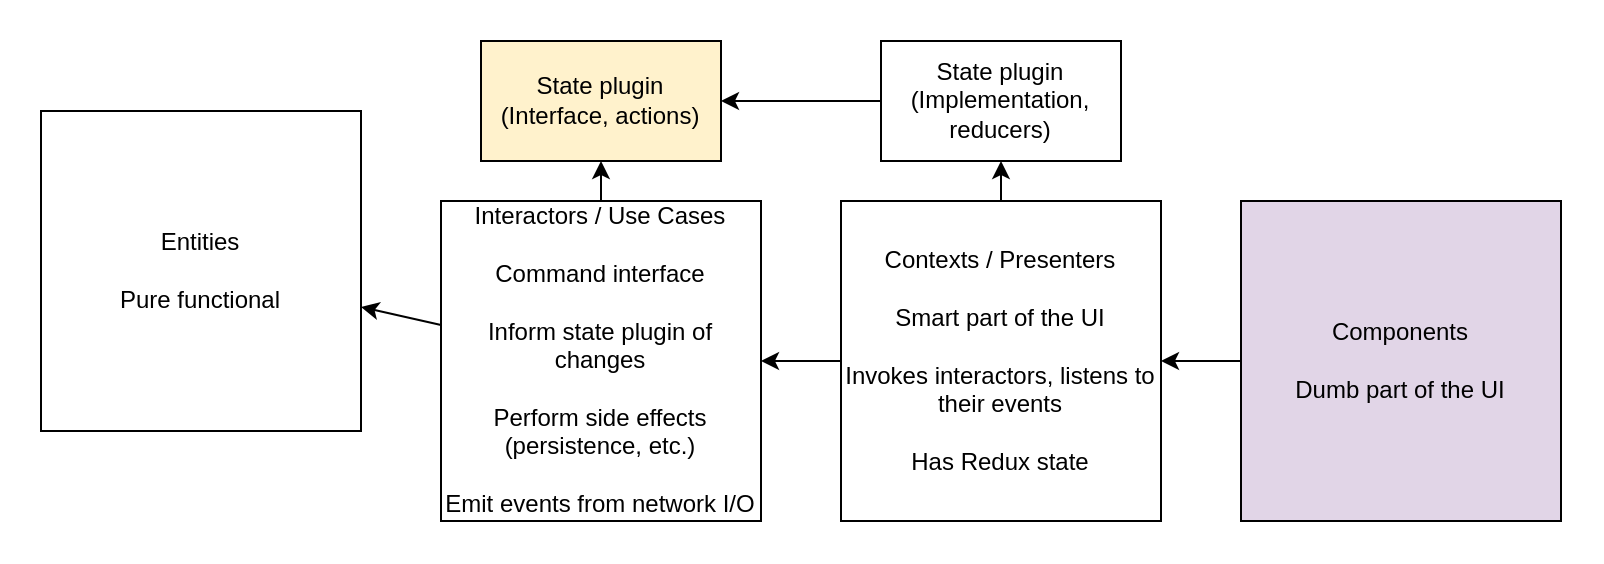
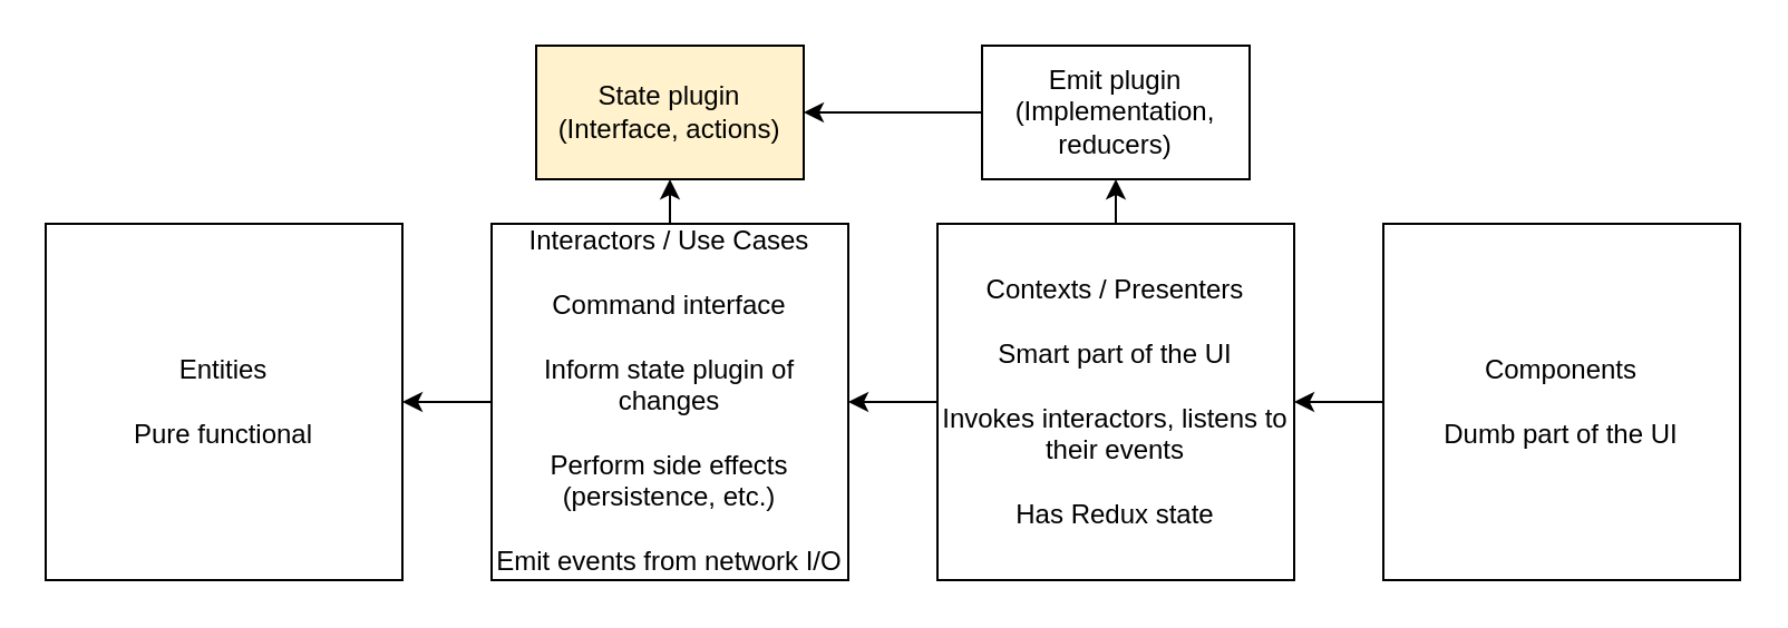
- <mxCell id="13" value="State plugin&lt;br&gt;(Implementation, reducers)" style="rounded=0;whiteSpace=wrap;html=1;" vertex="1" parent="1"><mxGeometry x="440" y="20" width="120" height="60" as="geometry" /></mxCell>
+ <mxCell id="13" value="Emit plugin&lt;br&gt;(Implementation, reducers)" style="rounded=0;whiteSpace=wrap;html=1;" vertex="1" parent="1"><mxGeometry x="440" y="20" width="120" height="60" as="geometry" /></mxCell>
- <mxCell id="10" value="Entities&lt;br&gt;&lt;br&gt;Pure functional" style="rounded=0;whiteSpace=wrap;html=1;" vertex="1" parent="1"><mxGeometry x="20" y="55" width="160" height="160" as="geometry" /></mxCell>
+ <mxCell id="10" value="Entities&lt;br&gt;&lt;br&gt;Pure functional" style="rounded=0;whiteSpace=wrap;html=1;" vertex="1" parent="1"><mxGeometry x="20" y="100" width="160" height="160" as="geometry" /></mxCell>
- <mxCell id="3" value="Components&lt;br&gt;&lt;br&gt;Dumb part of the UI" style="rounded=0;whiteSpace=wrap;html=1;fillColor=#e1d5e7;" vertex="1" parent="1"><mxGeometry x="620" y="100" width="160" height="160" as="geometry" /></mxCell>
+ <mxCell id="3" value="Components&lt;br&gt;&lt;br&gt;Dumb part of the UI" style="rounded=0;whiteSpace=wrap;html=1;" vertex="1" parent="1"><mxGeometry x="620" y="100" width="160" height="160" as="geometry" /></mxCell>
